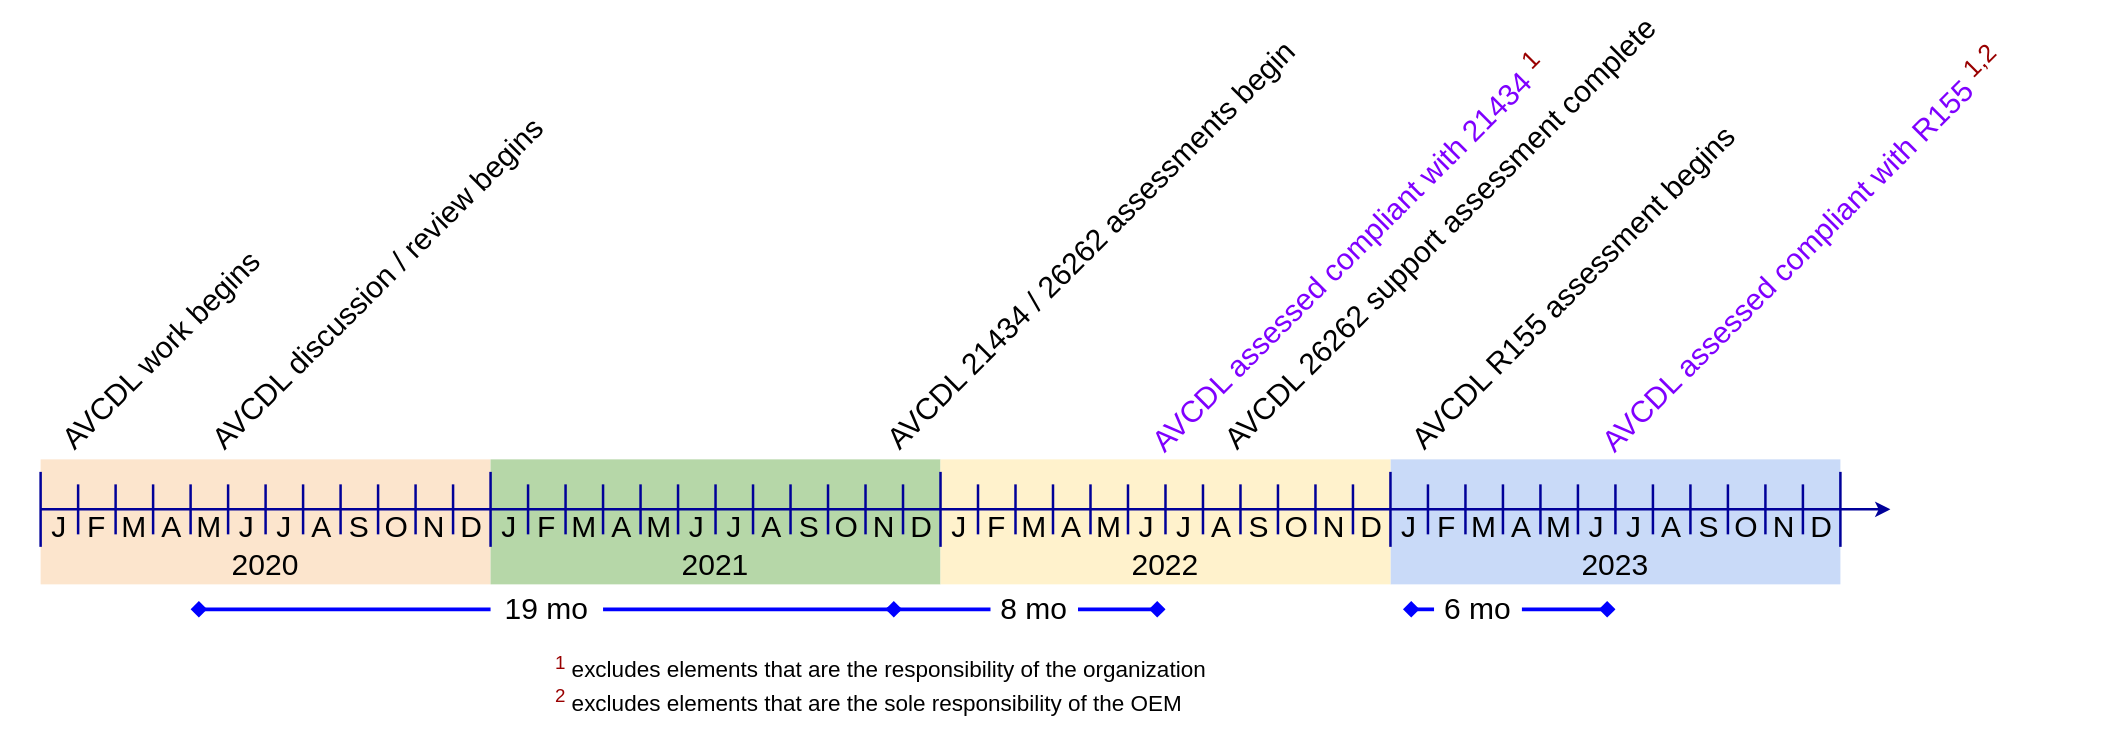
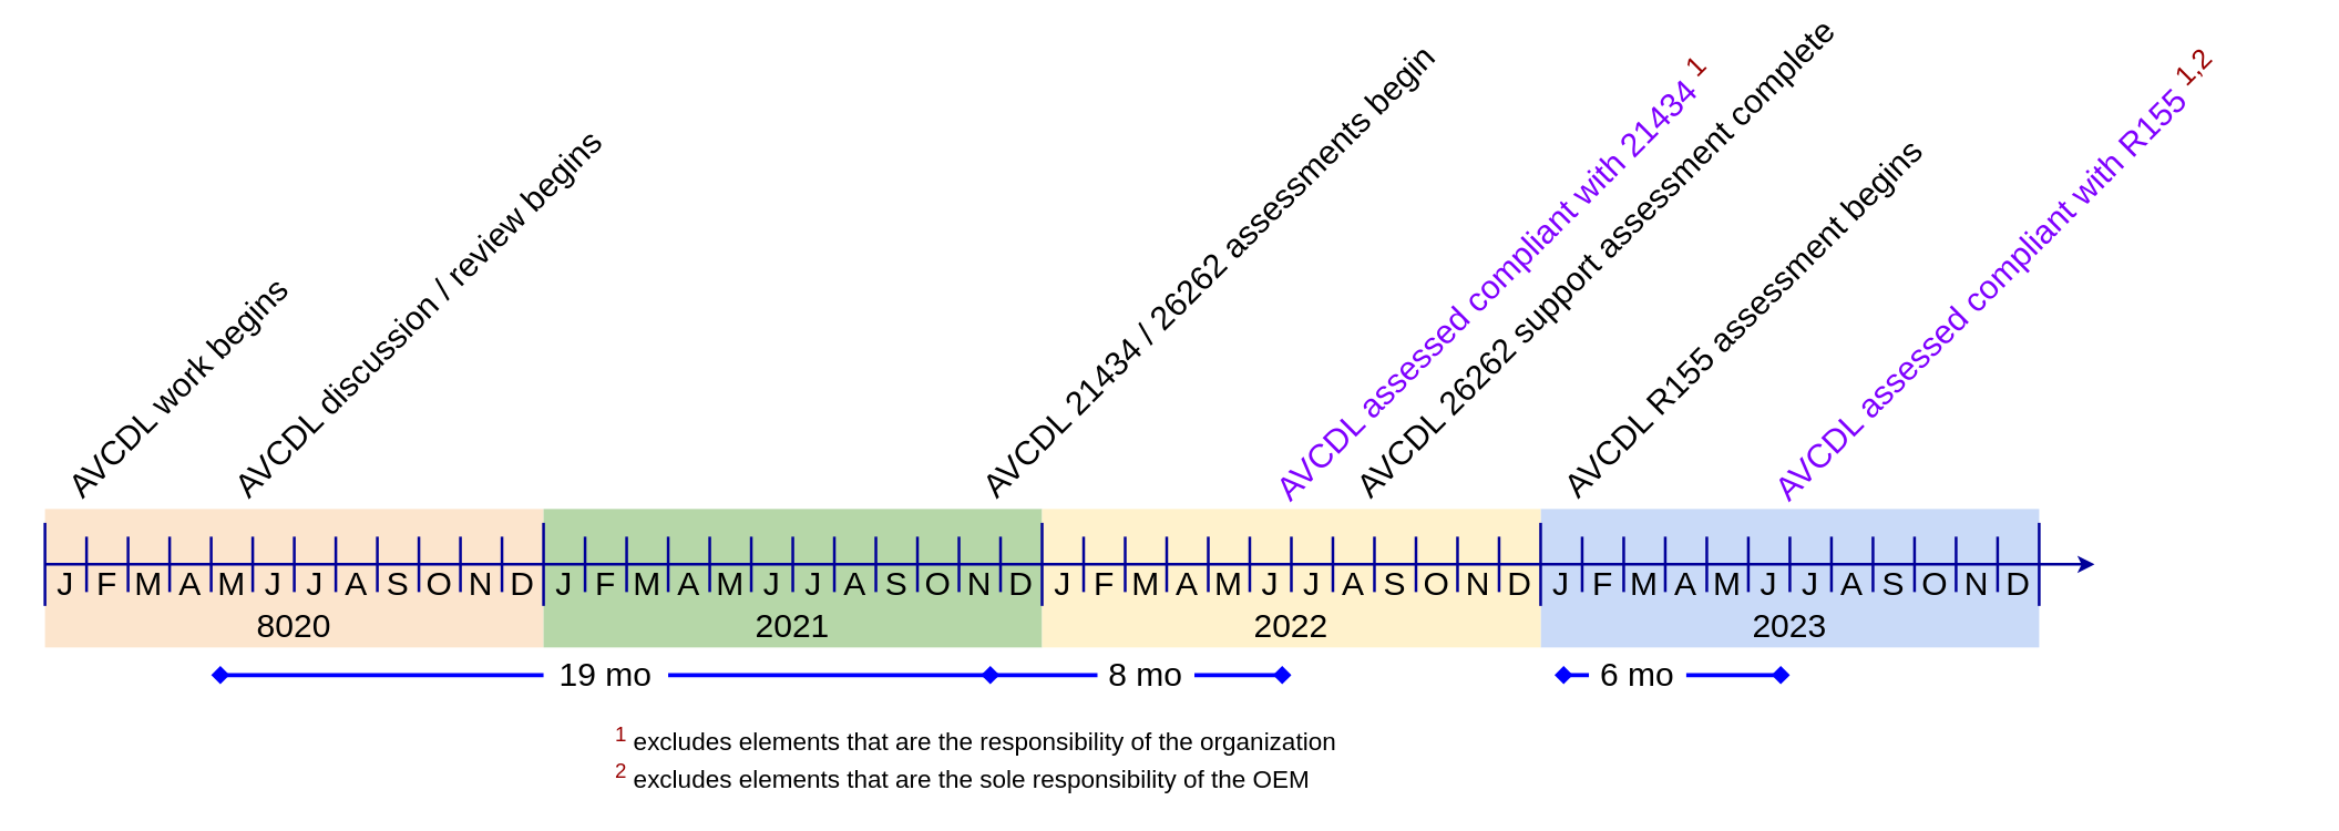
- <mxCell id="105" value="&lt;font style=&quot;font-size: 24px;&quot;&gt;2020&lt;/font&gt;" style="text;html=1;strokeColor=none;fillColor=none;align=center;verticalAlign=middle;whiteSpace=wrap;rounded=0;" parent="1" vertex="1"><mxGeometry x="32" y="289" width="360" height="30" as="geometry" /></mxCell>
+ <mxCell id="105" value="&lt;font style=&quot;font-size: 24px;&quot;&gt;8020&lt;/font&gt;" style="text;html=1;strokeColor=none;fillColor=none;align=center;verticalAlign=middle;whiteSpace=wrap;rounded=0;" parent="1" vertex="1"><mxGeometry x="32" y="289" width="360" height="30" as="geometry" /></mxCell>
